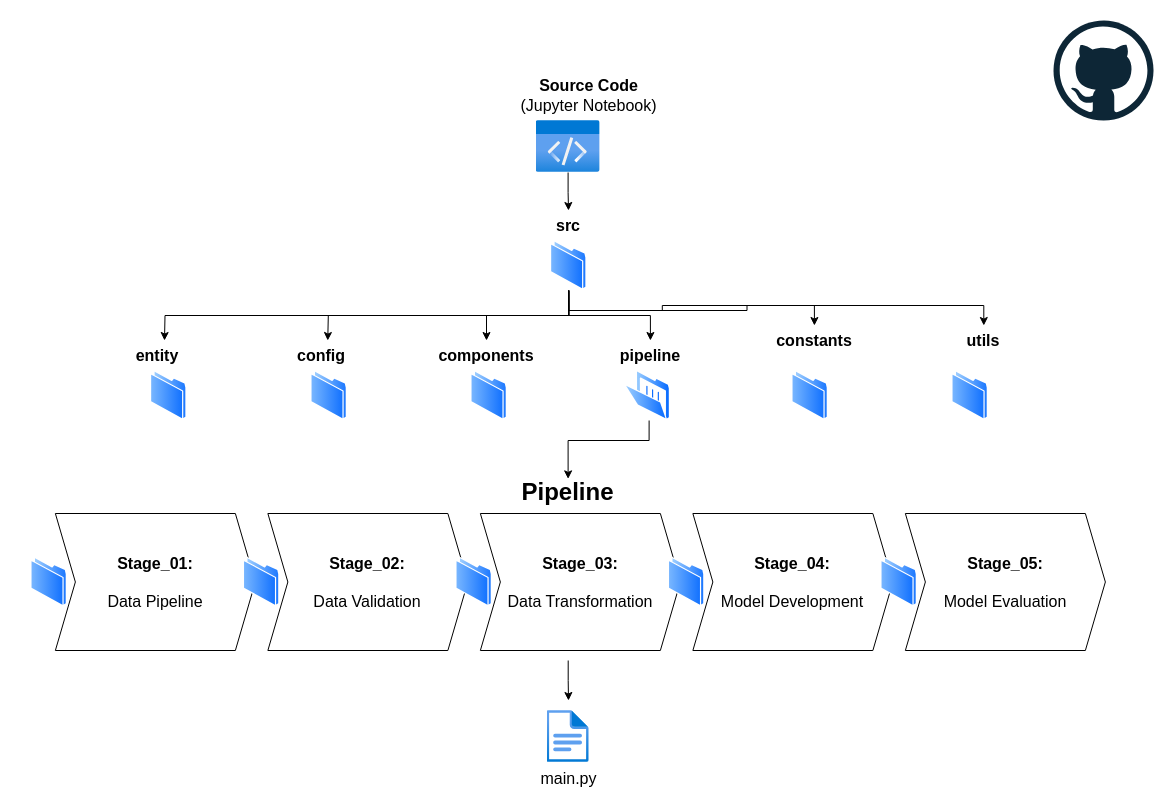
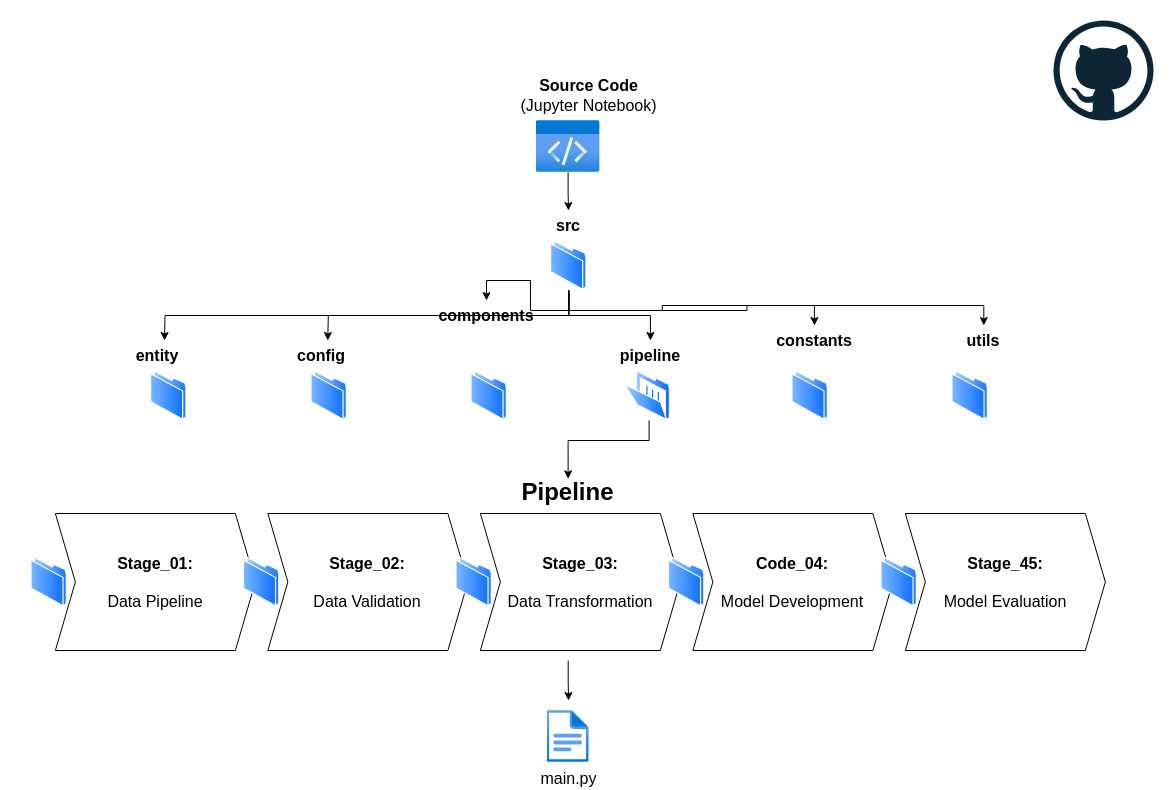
- <mxCell id="32" value="&lt;span style=&quot;font-size: 16px;&quot;&gt;&lt;b&gt;components&lt;/b&gt;&lt;/span&gt;" style="text;html=1;strokeColor=none;fillColor=none;align=center;verticalAlign=middle;whiteSpace=wrap;rounded=0;" parent="1" vertex="1"><mxGeometry x="409.05" y="340" width="153.75" height="30" as="geometry" /></mxCell>
+ <mxCell id="32" value="&lt;span style=&quot;font-size: 16px;&quot;&gt;&lt;b&gt;components&lt;/b&gt;&lt;/span&gt;" style="text;html=1;strokeColor=none;fillColor=none;align=center;verticalAlign=middle;whiteSpace=wrap;rounded=0;" parent="1" vertex="1"><mxGeometry x="409.05" y="300" width="153.75" height="30" as="geometry" /></mxCell>
- <mxCell id="11" value="&lt;font style=&quot;font-size: 16px;&quot;&gt;&lt;b&gt;Stage_04: &lt;/b&gt;&lt;br&gt;&lt;br&gt;Model Development&lt;/font&gt;" style="shape=step;perimeter=stepPerimeter;fixedSize=1;points=[];whiteSpace=wrap;html=1;" parent="3" vertex="1"><mxGeometry x="672" y="33" width="200" height="137" as="geometry" /></mxCell>
+ <mxCell id="11" value="&lt;font style=&quot;font-size: 16px;&quot;&gt;&lt;b&gt;Code_04: &lt;/b&gt;&lt;br&gt;&lt;br&gt;Model Development&lt;/font&gt;" style="shape=step;perimeter=stepPerimeter;fixedSize=1;points=[];whiteSpace=wrap;html=1;" parent="3" vertex="1"><mxGeometry x="672" y="33" width="200" height="137" as="geometry" /></mxCell>
- <mxCell id="13" value="&lt;font style=&quot;font-size: 16px;&quot;&gt;&lt;b&gt;Stage_05: &lt;/b&gt;&lt;br&gt;&lt;br&gt;Model Evaluation&lt;/font&gt;" style="shape=step;perimeter=stepPerimeter;fixedSize=1;points=[];whiteSpace=wrap;html=1;" parent="3" vertex="1"><mxGeometry x="884.5" y="33" width="200" height="137" as="geometry" /></mxCell>
+ <mxCell id="13" value="&lt;font style=&quot;font-size: 16px;&quot;&gt;&lt;b&gt;Stage_45: &lt;/b&gt;&lt;br&gt;&lt;br&gt;Model Evaluation&lt;/font&gt;" style="shape=step;perimeter=stepPerimeter;fixedSize=1;points=[];whiteSpace=wrap;html=1;" parent="3" vertex="1"><mxGeometry x="884.5" y="33" width="200" height="137" as="geometry" /></mxCell>
